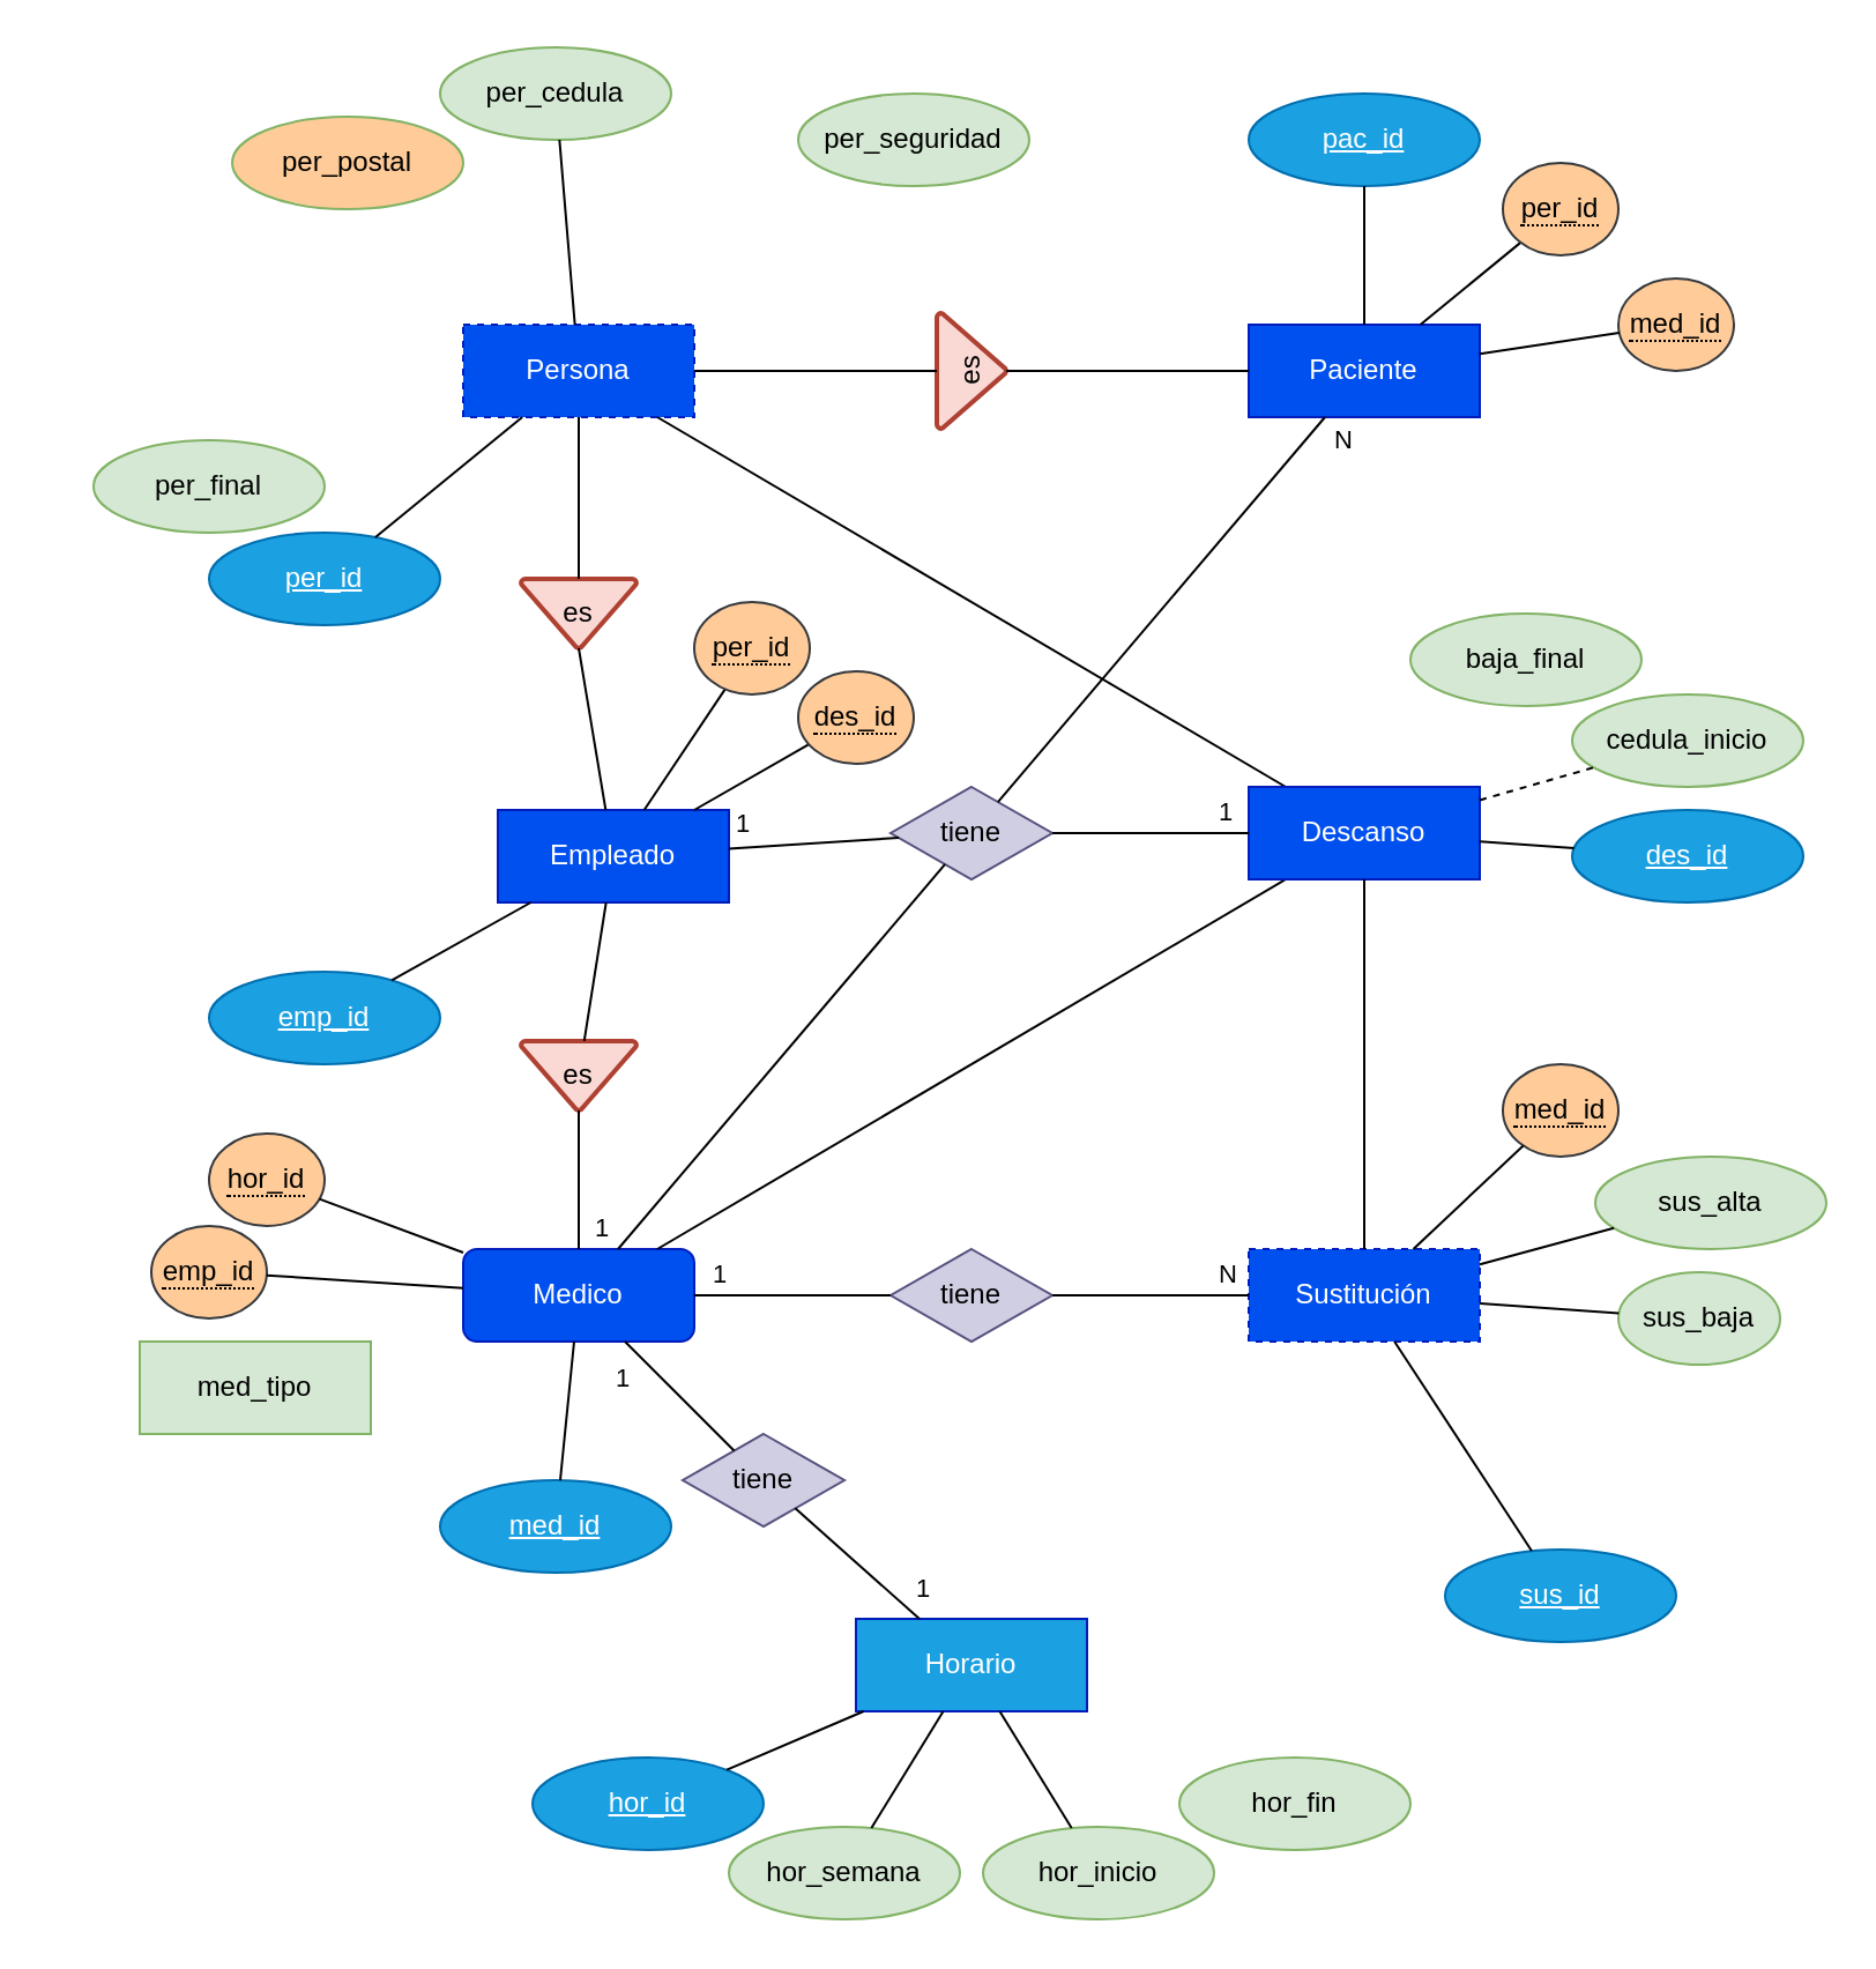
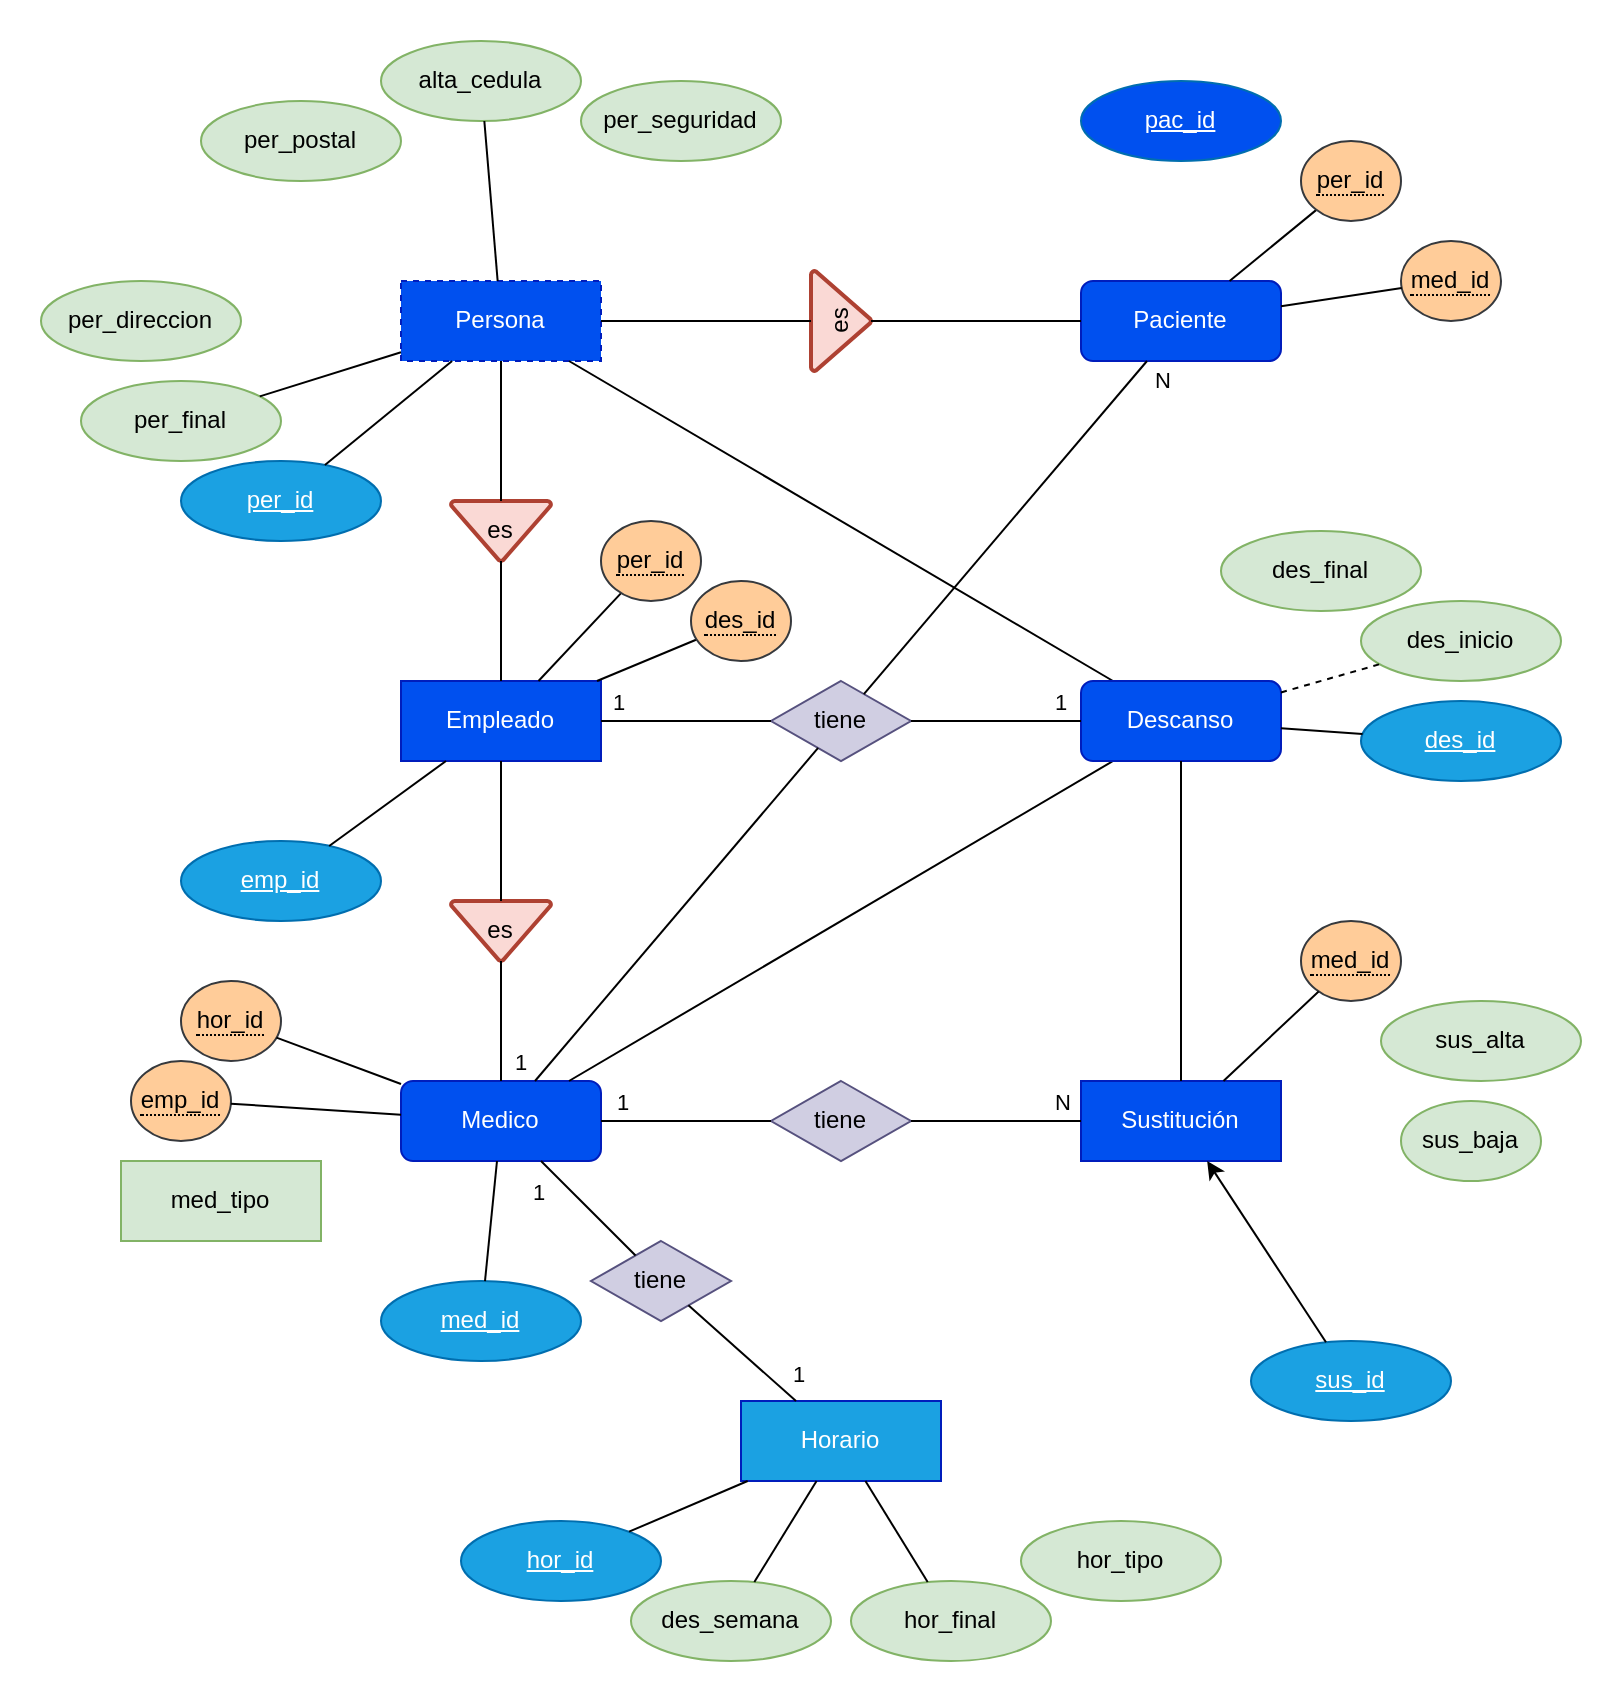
- <mxCell id="12" value="per_cedula" style="ellipse;whiteSpace=wrap;html=1;align=center;fillColor=#d5e8d4;strokeColor=#82b366;" vertex="1" parent="1"><mxGeometry x="190" width="100" height="40" as="geometry" y="20" /></mxCell>
+ <mxCell id="12" value="alta_cedula" style="ellipse;whiteSpace=wrap;html=1;align=center;fillColor=#d5e8d4;strokeColor=#82b366;" vertex="1" parent="1"><mxGeometry x="190" width="100" height="40" as="geometry" y="20" /></mxCell>
- <mxCell id="13" value="per_seguridad" style="ellipse;whiteSpace=wrap;html=1;align=center;fillColor=#d5e8d4;strokeColor=#82b366;" vertex="1" parent="1"><mxGeometry x="345" y="40" width="100" height="40" as="geometry" /></mxCell>
+ <mxCell id="13" value="per_seguridad" style="ellipse;whiteSpace=wrap;html=1;align=center;fillColor=#d5e8d4;strokeColor=#82b366;" vertex="1" parent="1"><mxGeometry x="290" y="40" width="100" height="40" as="geometry" /></mxCell>
- <mxCell id="22" value="pac_id" style="ellipse;whiteSpace=wrap;html=1;align=center;fontStyle=4;fillColor=#1ba1e2;fontColor=#ffffff;strokeColor=#006EAF;" vertex="1" parent="1"><mxGeometry x="540" y="40" width="100" height="40" as="geometry" /></mxCell>
+ <mxCell id="22" value="pac_id" style="ellipse;whiteSpace=wrap;html=1;align=center;fontStyle=4;fillColor=#0050ef;fontColor=#ffffff;strokeColor=#006EAF;" vertex="1" parent="1"><mxGeometry x="540" y="40" width="100" height="40" as="geometry" /></mxCell>
- <mxCell id="11" value="per_postal" style="ellipse;whiteSpace=wrap;html=1;align=center;fillColor=#ffcc99;strokeColor=#82b366;" vertex="1" parent="1"><mxGeometry x="100" y="50" width="100" height="40" as="geometry" /></mxCell>
+ <mxCell id="11" value="per_postal" style="ellipse;whiteSpace=wrap;html=1;align=center;fillColor=#d5e8d4;strokeColor=#82b366;" vertex="1" parent="1"><mxGeometry x="100" y="50" width="100" height="40" as="geometry" /></mxCell>
- <mxCell id="23" value="" style="endArrow=none;html=1;rounded=0;" edge="1" parent="1" source="22" target="21"><mxGeometry relative="1" as="geometry"><mxPoint x="390" y="220" as="sourcePoint" /><mxPoint x="550" y="220" as="targetPoint" /></mxGeometry></mxCell>
+ <mxCell id="10" value="per_direccion" style="ellipse;whiteSpace=wrap;html=1;align=center;fillColor=#d5e8d4;strokeColor=#82b366;" vertex="1" parent="1"><mxGeometry y="140" width="100" height="40" as="geometry" x="20" /></mxCell>
- <mxCell id="21" value="Paciente" style="whiteSpace=wrap;html=1;align=center;fillColor=#0050ef;strokeColor=#001DBC;fontColor=#ffffff;" vertex="1" parent="1"><mxGeometry x="540" y="140" width="100" height="40" as="geometry" /></mxCell>
+ <mxCell id="21" value="Paciente" style="whiteSpace=wrap;html=1;align=center;fillColor=#0050ef;strokeColor=#001DBC;fontColor=#ffffff;rounded=1;" vertex="1" parent="1"><mxGeometry x="540" y="140" width="100" height="40" as="geometry" /></mxCell>
+ <mxCell id="15" value="" style="endArrow=none;html=1;rounded=0;" edge="1" parent="1" source="7" target="9"><mxGeometry relative="1" as="geometry"><mxPoint x="170" y="230" as="sourcePoint" /><mxPoint x="170" y="280" as="targetPoint" /></mxGeometry></mxCell>
- <mxCell id="51" value="baja_final" style="ellipse;whiteSpace=wrap;html=1;align=center;fillColor=#d5e8d4;strokeColor=#82b366;" vertex="1" parent="1"><mxGeometry x="610" y="265" width="100" height="40" as="geometry" /></mxCell>
+ <mxCell id="51" value="des_final" style="ellipse;whiteSpace=wrap;html=1;align=center;fillColor=#d5e8d4;strokeColor=#82b366;" vertex="1" parent="1"><mxGeometry x="610" y="265" width="100" height="40" as="geometry" /></mxCell>
- <mxCell id="50" value="cedula_inicio" style="ellipse;whiteSpace=wrap;html=1;align=center;fillColor=#d5e8d4;strokeColor=#82b366;" vertex="1" parent="1"><mxGeometry x="680" y="300" width="100" height="40" as="geometry" /></mxCell>
+ <mxCell id="50" value="des_inicio" style="ellipse;whiteSpace=wrap;html=1;align=center;fillColor=#d5e8d4;strokeColor=#82b366;" vertex="1" parent="1"><mxGeometry x="680" y="300" width="100" height="40" as="geometry" /></mxCell>
- <mxCell id="48" value="Descanso" style="whiteSpace=wrap;html=1;align=center;fillColor=#0050ef;strokeColor=#001DBC;fontColor=#ffffff;" vertex="1" parent="1"><mxGeometry x="540" y="340" width="100" height="40" as="geometry" /></mxCell>
+ <mxCell id="48" value="Descanso" style="whiteSpace=wrap;html=1;align=center;fillColor=#0050ef;strokeColor=#001DBC;fontColor=#ffffff;rounded=1;" vertex="1" parent="1"><mxGeometry x="540" y="340" width="100" height="40" as="geometry" /></mxCell>
- <mxCell id="18" value="Empleado" style="whiteSpace=wrap;html=1;align=center;fillColor=#0050ef;strokeColor=#001DBC;fontColor=#ffffff;" vertex="1" parent="1"><mxGeometry x="215" y="350" width="100" height="40" as="geometry" /></mxCell>
+ <mxCell id="18" value="Empleado" style="whiteSpace=wrap;html=1;align=center;fillColor=#0050ef;strokeColor=#001DBC;fontColor=#ffffff;" vertex="1" parent="1"><mxGeometry x="200" y="340" width="100" height="40" as="geometry" /></mxCell>
- <mxCell id="46" value="" style="endArrow=none;html=1;rounded=0;" edge="1" parent="1" source="43" target="41"><mxGeometry relative="1" as="geometry"><mxPoint x="698.198" y="530.973" as="sourcePoint" /><mxPoint x="623" y="560" as="targetPoint" /></mxGeometry></mxCell>
- <mxCell id="41" value="Sustitución" style="whiteSpace=wrap;html=1;align=center;fillColor=#0050ef;strokeColor=#001DBC;fontColor=#ffffff;dashed=1;" vertex="1" parent="1"><mxGeometry x="540" y="540" width="100" height="40" as="geometry" /></mxCell>
+ <mxCell id="41" value="Sustitución" style="whiteSpace=wrap;html=1;align=center;fillColor=#0050ef;strokeColor=#001DBC;fontColor=#ffffff;" vertex="1" parent="1"><mxGeometry x="540" y="540" width="100" height="40" as="geometry" /></mxCell>
- <mxCell id="47" value="" style="endArrow=none;html=1;rounded=0;" edge="1" parent="1" source="44" target="41"><mxGeometry relative="1" as="geometry"><mxPoint x="667" y="519" as="sourcePoint" /><mxPoint x="633" y="570" as="targetPoint" /></mxGeometry></mxCell>
- <mxCell id="45" value="" style="endArrow=none;html=1;rounded=0;" edge="1" parent="1" source="42" target="41"><mxGeometry relative="1" as="geometry"><mxPoint x="470" y="530" as="sourcePoint" /><mxPoint x="630" y="530" as="targetPoint" /></mxGeometry></mxCell>
+ <mxCell id="45" value="" style="endArrow=classic;html=1;rounded=0;" edge="1" parent="1" source="42" target="41"><mxGeometry relative="1" as="geometry"><mxPoint x="470" y="530" as="sourcePoint" /><mxPoint x="630" y="530" as="targetPoint" /></mxGeometry></mxCell>
- <mxCell id="37" value="hor_fin" style="ellipse;whiteSpace=wrap;html=1;align=center;fillColor=#d5e8d4;strokeColor=#82b366;" vertex="1" parent="1"><mxGeometry x="510" y="760" width="100" height="40" as="geometry" /></mxCell>
+ <mxCell id="37" value="hor_tipo" style="ellipse;whiteSpace=wrap;html=1;align=center;fillColor=#d5e8d4;strokeColor=#82b366;" vertex="1" parent="1"><mxGeometry x="510" y="760" width="100" height="40" as="geometry" /></mxCell>
- <mxCell id="34" value="hor_semana" style="ellipse;whiteSpace=wrap;html=1;align=center;fillColor=#d5e8d4;strokeColor=#82b366;" vertex="1" parent="1"><mxGeometry x="315" y="790" width="100" height="40" as="geometry" /></mxCell>
+ <mxCell id="34" value="des_semana" style="ellipse;whiteSpace=wrap;html=1;align=center;fillColor=#d5e8d4;strokeColor=#82b366;" vertex="1" parent="1"><mxGeometry x="315" y="790" width="100" height="40" as="geometry" /></mxCell>
- <mxCell id="36" value="hor_inicio" style="ellipse;whiteSpace=wrap;html=1;align=center;fillColor=#d5e8d4;strokeColor=#82b366;" vertex="1" parent="1"><mxGeometry x="425" y="790" width="100" height="40" as="geometry" /></mxCell>
+ <mxCell id="36" value="hor_final" style="ellipse;whiteSpace=wrap;html=1;align=center;fillColor=#d5e8d4;strokeColor=#82b366;" vertex="1" parent="1"><mxGeometry x="425" y="790" width="100" height="40" as="geometry" /></mxCell>
